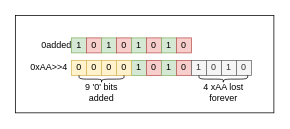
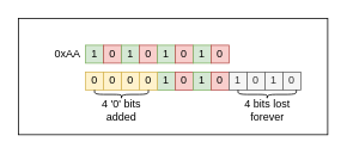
- <mxCell id="25" value="0added" style="text;html=1;strokeColor=none;fillColor=none;align=center;verticalAlign=middle;whiteSpace=wrap;rounded=0;" vertex="1" parent="1"><mxGeometry x="45" y="45" width="60" height="30" as="geometry" /></mxCell>
+ <mxCell id="25" value="0xAA" style="text;html=1;strokeColor=none;fillColor=none;align=center;verticalAlign=middle;whiteSpace=wrap;rounded=0;" vertex="1" parent="1"><mxGeometry x="45" y="45" width="60" height="30" as="geometry" /></mxCell>
- <mxCell id="26" value="0xAA&amp;gt;&amp;gt;4" style="text;html=1;strokeColor=none;fillColor=none;align=center;verticalAlign=middle;whiteSpace=wrap;rounded=0;" vertex="1" parent="1"><mxGeometry x="35" y="75" width="60" height="30" as="geometry" /></mxCell>
- <mxCell id="27" value="9 '0' bits added" style="text;html=1;strokeColor=none;fillColor=none;align=center;verticalAlign=middle;whiteSpace=wrap;rounded=0;" vertex="1" parent="1"><mxGeometry x="105" y="107.5" width="60" height="30" as="geometry" /></mxCell>
+ <mxCell id="27" value="4 '0' bits added" style="text;html=1;strokeColor=none;fillColor=none;align=center;verticalAlign=middle;whiteSpace=wrap;rounded=0;" vertex="1" parent="1"><mxGeometry x="105" y="107.5" width="60" height="30" as="geometry" /></mxCell>
- <mxCell id="28" value="4 xAA lost forever" style="text;html=1;strokeColor=none;fillColor=none;align=center;verticalAlign=middle;whiteSpace=wrap;rounded=0;" vertex="1" parent="1"><mxGeometry x="267.5" y="107.5" width="60" height="30" as="geometry" /></mxCell>
+ <mxCell id="28" value="4 bits lost forever" style="text;html=1;strokeColor=none;fillColor=none;align=center;verticalAlign=middle;whiteSpace=wrap;rounded=0;" vertex="1" parent="1"><mxGeometry x="267.5" y="107.5" width="60" height="30" as="geometry" /></mxCell>
